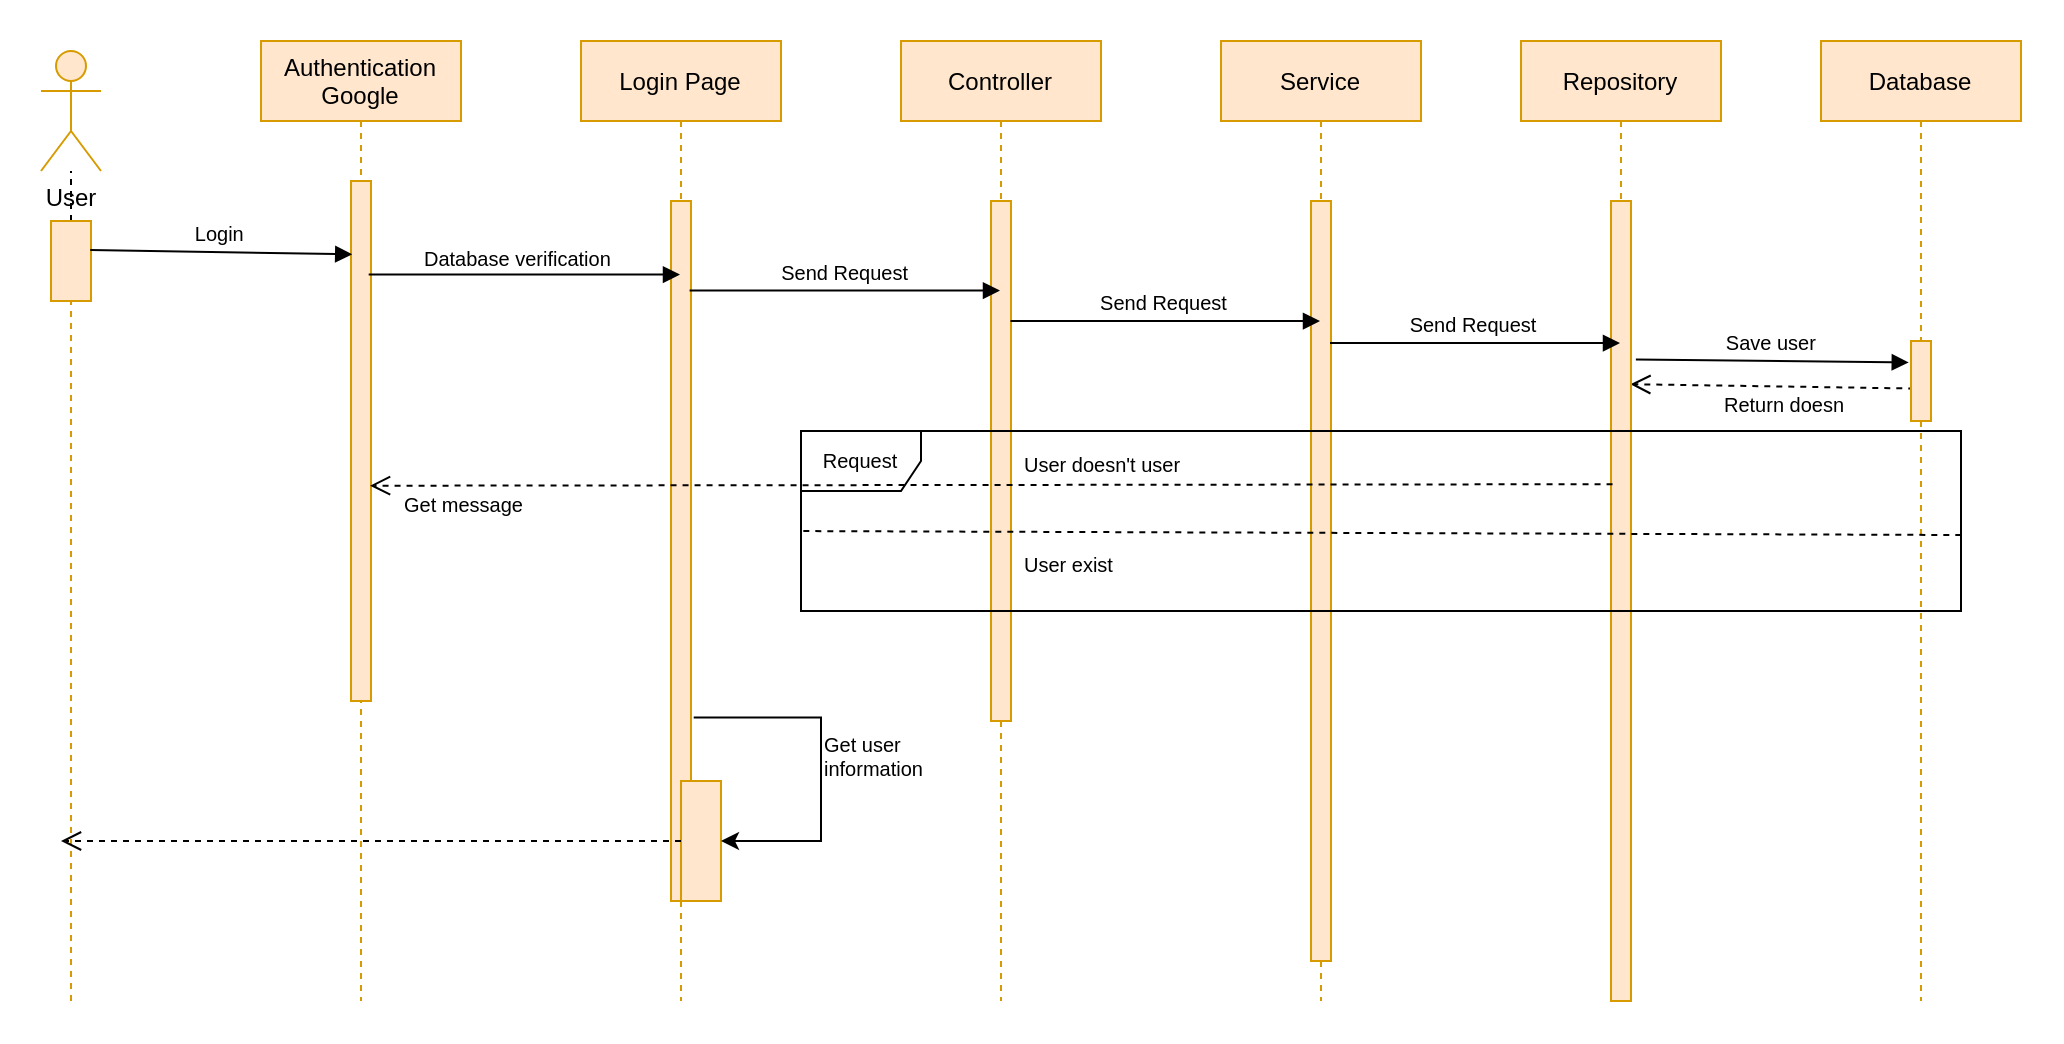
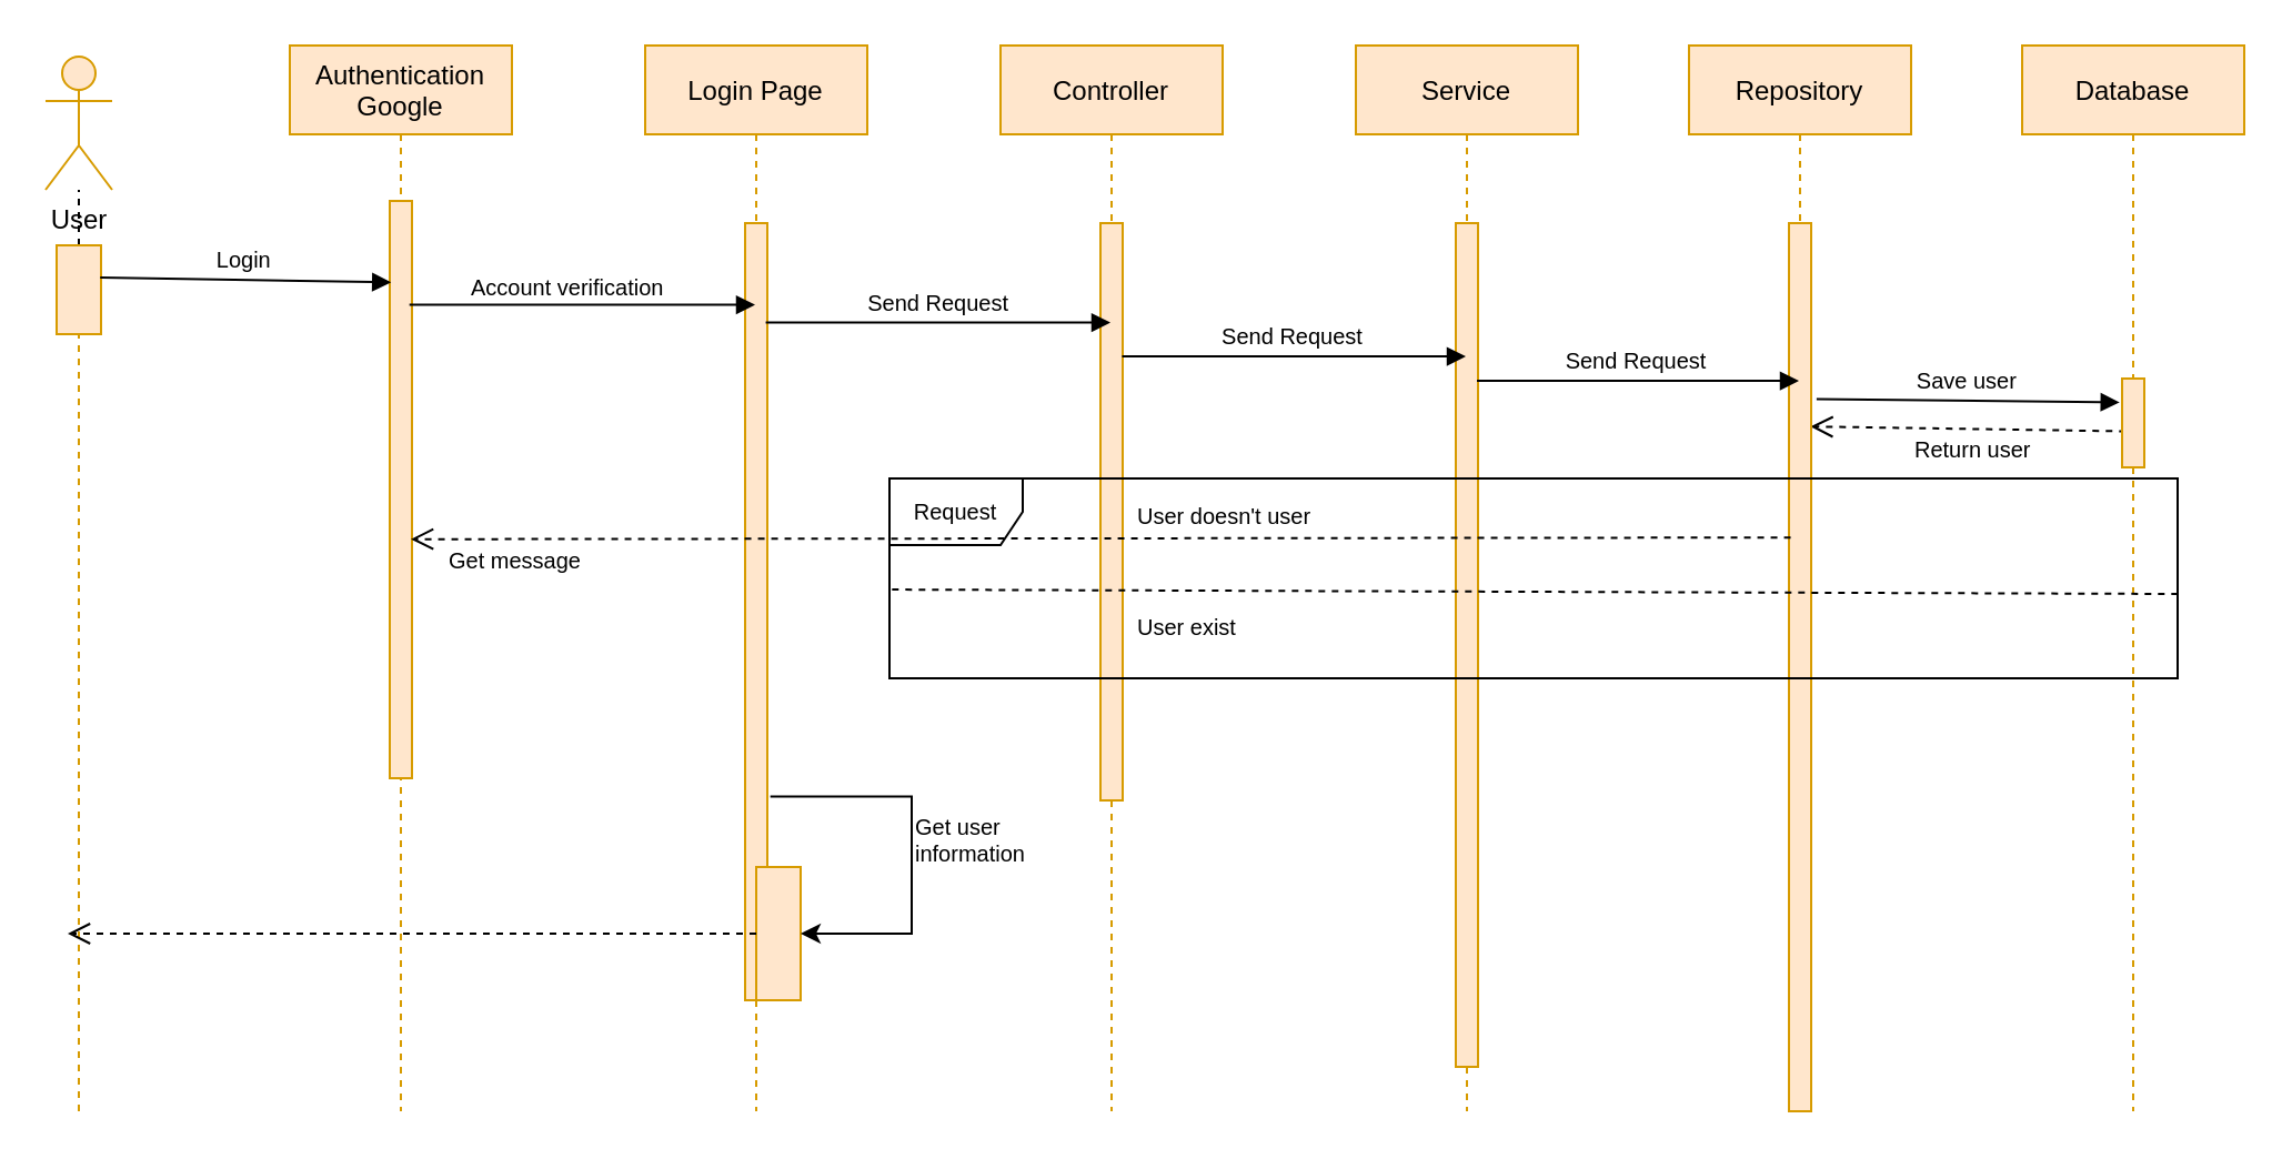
- <mxCell id="36" value="&lt;div style=&quot;text-align: center&quot;&gt;&lt;span style=&quot;font-size: 10px&quot;&gt;Database verification&lt;/span&gt;&lt;/div&gt;&lt;div style=&quot;text-align: center&quot;&gt;&lt;br&gt;&lt;/div&gt;" style="text;whiteSpace=wrap;html=1;" parent="1" vertex="1"><mxGeometry x="210" y="115" width="120" height="30" as="geometry" /></mxCell>
+ <mxCell id="36" value="&lt;div style=&quot;text-align: center&quot;&gt;&lt;span style=&quot;font-size: 10px&quot;&gt;Account verification&lt;/span&gt;&lt;/div&gt;&lt;div style=&quot;text-align: center&quot;&gt;&lt;br&gt;&lt;/div&gt;" style="text;whiteSpace=wrap;html=1;" parent="1" vertex="1"><mxGeometry x="210" y="115" width="120" height="30" as="geometry" /></mxCell>
- <mxCell id="30" value="&lt;span style=&quot;color: rgb(0 , 0 , 0) ; font-family: &amp;#34;helvetica&amp;#34; ; font-style: normal ; font-weight: 400 ; letter-spacing: normal ; text-align: center ; text-indent: 0px ; text-transform: none ; word-spacing: 0px ; background-color: rgb(255 , 255 , 255) ; display: inline ; float: none&quot;&gt;&lt;font style=&quot;font-size: 10px&quot;&gt;Return doesn&lt;/font&gt;&lt;/span&gt;" style="text;whiteSpace=wrap;html=1;fontSize=10;" parent="1" vertex="1"><mxGeometry x="860" y="190" width="80" height="30" as="geometry" /></mxCell>
+ <mxCell id="30" value="&lt;span style=&quot;color: rgb(0 , 0 , 0) ; font-family: &amp;#34;helvetica&amp;#34; ; font-style: normal ; font-weight: 400 ; letter-spacing: normal ; text-align: center ; text-indent: 0px ; text-transform: none ; word-spacing: 0px ; background-color: rgb(255 , 255 , 255) ; display: inline ; float: none&quot;&gt;&lt;font style=&quot;font-size: 10px&quot;&gt;Return user&lt;/font&gt;&lt;/span&gt;" style="text;whiteSpace=wrap;html=1;fontSize=10;" parent="1" vertex="1"><mxGeometry x="860" y="190" width="80" height="30" as="geometry" /></mxCell>
